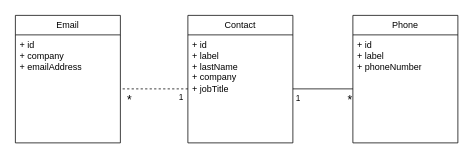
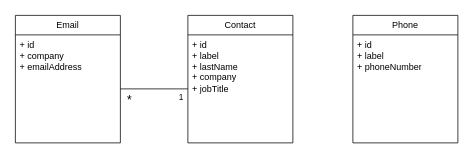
- <mxCell id="11" style="rounded=0;orthogonalLoop=1;jettySize=auto;html=1;exitX=0;exitY=0.5;exitDx=0;exitDy=0;endArrow=none;endFill=0;dashed=1;" parent="1" source="6" target="10" edge="1"><mxGeometry relative="1" as="geometry"><mxPoint x="235" y="270" as="sourcePoint" /><mxPoint x="335" y="270" as="targetPoint" /></mxGeometry></mxCell>
+ <mxCell id="11" style="rounded=0;orthogonalLoop=1;jettySize=auto;html=1;exitX=0;exitY=0.5;exitDx=0;exitDy=0;endArrow=none;endFill=0;" parent="1" source="6" target="10" edge="1"><mxGeometry relative="1" as="geometry"><mxPoint x="235" y="270" as="sourcePoint" /><mxPoint x="335" y="270" as="targetPoint" /></mxGeometry></mxCell>
- <mxCell id="2" style="rounded=0;orthogonalLoop=1;jettySize=auto;html=1;entryX=0;entryY=0.5;entryDx=0;entryDy=0;exitX=1;exitY=0.5;exitDx=0;exitDy=0;endArrow=none;endFill=0;" parent="1" source="6" target="8" edge="1"><mxGeometry relative="1" as="geometry"><mxPoint x="410" y="100" as="sourcePoint" /><mxPoint x="630" y="295" as="targetPoint" /></mxGeometry></mxCell>
- <mxCell id="3" value="1" style="edgeLabel;html=1;align=center;verticalAlign=middle;resizable=0;points=[];" parent="2" vertex="1" connectable="0"><mxGeometry x="-0.637" y="2" relative="1" as="geometry"><mxPoint x="-9" y="13" as="offset" /></mxGeometry></mxCell>
- <mxCell id="4" value="&lt;font style=&quot;font-size: 16px;&quot;&gt;*&lt;/font&gt;" style="edgeLabel;html=1;align=center;verticalAlign=middle;resizable=0;points=[];" parent="2" vertex="1" connectable="0"><mxGeometry x="0.647" y="1" relative="1" as="geometry"><mxPoint x="9" y="14" as="offset" /></mxGeometry></mxCell>
